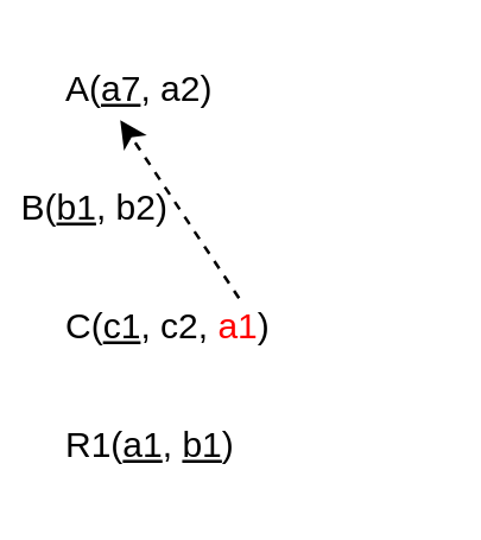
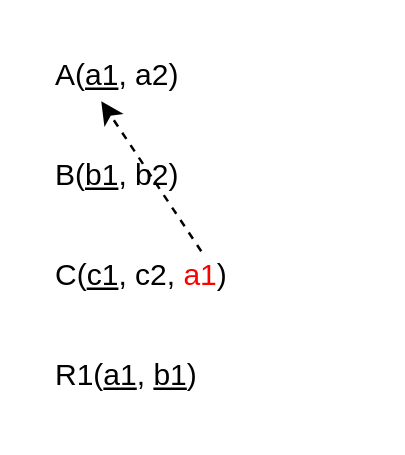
- <mxCell id="2" value="A(&lt;u&gt;a7&lt;/u&gt;, a2)" style="text;html=1;strokeColor=none;fillColor=none;align=left;verticalAlign=middle;whiteSpace=wrap;overflow=hidden;" vertex="1" parent="1"><mxGeometry x="20" y="20" width="80" height="20" as="geometry" /></mxCell>
+ <mxCell id="2" value="A(&lt;u&gt;a1&lt;/u&gt;, a2)" style="text;html=1;strokeColor=none;fillColor=none;align=left;verticalAlign=middle;whiteSpace=wrap;overflow=hidden;" vertex="1" parent="1"><mxGeometry x="20" y="20" width="80" height="20" as="geometry" /></mxCell>
- <mxCell id="3" value="B(&lt;u&gt;b1&lt;/u&gt;, b2)" style="text;html=1;strokeColor=none;fillColor=none;align=left;verticalAlign=middle;whiteSpace=wrap;overflow=hidden;" vertex="1" parent="1"><mxGeometry x="5" y="60" width="80" height="20" as="geometry" /></mxCell>
+ <mxCell id="3" value="B(&lt;u&gt;b1&lt;/u&gt;, b2)" style="text;html=1;strokeColor=none;fillColor=none;align=left;verticalAlign=middle;whiteSpace=wrap;overflow=hidden;" vertex="1" parent="1"><mxGeometry x="20" y="60" width="80" height="20" as="geometry" /></mxCell>
